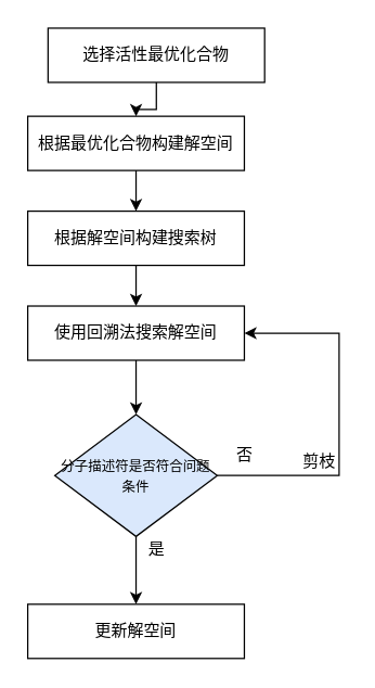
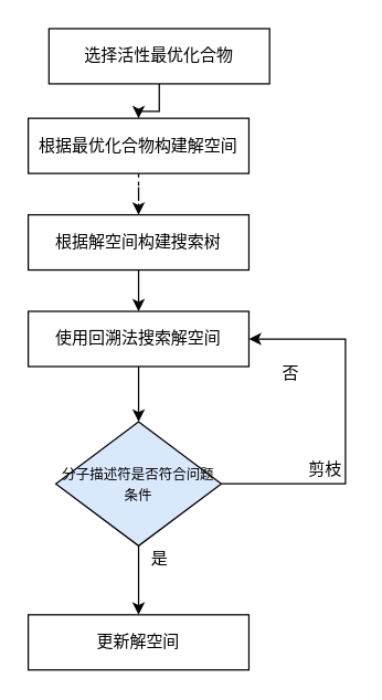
- <mxCell id="4" style="edgeStyle=orthogonalEdgeStyle;rounded=0;orthogonalLoop=1;jettySize=auto;html=1;entryX=0.5;entryY=0;entryDx=0;entryDy=0;" edge="1" parent="1" source="5" target="7"><mxGeometry relative="1" as="geometry" /></mxCell>
+ <mxCell id="4" style="edgeStyle=orthogonalEdgeStyle;rounded=0;orthogonalLoop=1;jettySize=auto;html=1;entryX=0.5;entryY=0;entryDx=0;entryDy=0;dashed=1;" edge="1" parent="1" source="5" target="7"><mxGeometry relative="1" as="geometry" /></mxCell>
- <mxCell id="15" value="否" style="text;html=1;align=center;verticalAlign=middle;resizable=0;points=[];autosize=1;strokeColor=none;fillColor=none;" vertex="1" parent="1"><mxGeometry x="165" y="325" width="30" height="20" as="geometry" /></mxCell>
+ <mxCell id="15" value="否" style="text;html=1;align=center;verticalAlign=middle;resizable=0;points=[];autosize=1;strokeColor=none;fillColor=none;" vertex="1" parent="1"><mxGeometry x="195" y="260" width="30" height="20" as="geometry" /></mxCell>
